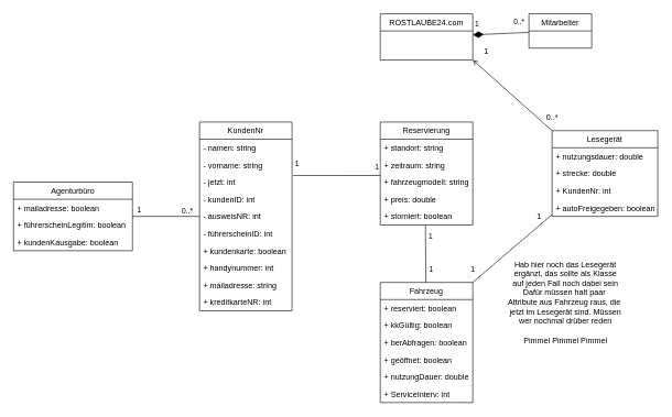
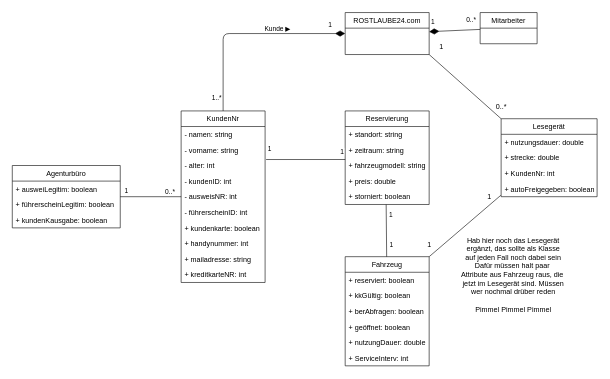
+ <mxCell id="36" value="1..*" style="endArrow=none;html=1;endSize=12;startArrow=diamondThin;startSize=14;startFill=1;edgeStyle=orthogonalEdgeStyle;align=left;verticalAlign=bottom;entryX=0.5;entryY=0;entryDx=0;entryDy=0;endFill=0;" parent="1" source="35" target="18" edge="1"><mxGeometry x="0.924" y="-20" relative="1" as="geometry"><mxPoint x="486.48" y="59" as="sourcePoint" /><mxPoint x="471.48" y="144" as="targetPoint" /><mxPoint as="offset" /></mxGeometry></mxCell>
+ <mxCell id="37" value="Kunde ▶" style="edgeLabel;html=1;align=center;verticalAlign=middle;resizable=0;points=[];" parent="36" vertex="1" connectable="0"><mxGeometry x="0.067" y="-1" relative="1" as="geometry"><mxPoint x="63" y="-8" as="offset" /></mxGeometry></mxCell>
+ <mxCell id="38" value="1" style="edgeLabel;html=1;align=center;verticalAlign=middle;resizable=0;points=[];" parent="36" vertex="1" connectable="0"><mxGeometry x="-0.833" y="-1" relative="1" as="geometry"><mxPoint x="2" y="-14" as="offset" /></mxGeometry></mxCell>
- <mxCell id="48" style="edgeStyle=none;html=1;exitX=0;exitY=0;exitDx=0;exitDy=0;entryX=1;entryY=1;entryDx=0;entryDy=0;endArrow=open;endFill=0;" edge="1" parent="1" source="49" target="35"><mxGeometry relative="1" as="geometry" /></mxCell>
+ <mxCell id="48" style="edgeStyle=none;html=1;exitX=0;exitY=0;exitDx=0;exitDy=0;entryX=1;entryY=1;entryDx=0;entryDy=0;endArrow=none;endFill=0;" edge="1" parent="1" source="49" target="35"><mxGeometry relative="1" as="geometry" /></mxCell>
- <mxCell id="21" value="- jetzt: int" style="text;strokeColor=none;fillColor=none;align=left;verticalAlign=top;spacingLeft=4;spacingRight=4;overflow=hidden;rotatable=0;points=[[0,0.5],[1,0.5]];portConstraint=eastwest;" parent="18" vertex="1"><mxGeometry y="78" width="140" height="26" as="geometry" /></mxCell>
+ <mxCell id="21" value="- alter: int" style="text;strokeColor=none;fillColor=none;align=left;verticalAlign=top;spacingLeft=4;spacingRight=4;overflow=hidden;rotatable=0;points=[[0,0.5],[1,0.5]];portConstraint=eastwest;" parent="18" vertex="1"><mxGeometry y="78" width="140" height="26" as="geometry" /></mxCell>
- <mxCell id="15" value="+ mailadresse: boolean" style="text;strokeColor=none;fillColor=none;align=left;verticalAlign=top;spacingLeft=4;spacingRight=4;overflow=hidden;rotatable=0;points=[[0,0.5],[1,0.5]];portConstraint=eastwest;" parent="14" vertex="1"><mxGeometry y="26" width="180" height="26" as="geometry" /></mxCell>
+ <mxCell id="15" value="+ ausweiLegitim: boolean" style="text;strokeColor=none;fillColor=none;align=left;verticalAlign=top;spacingLeft=4;spacingRight=4;overflow=hidden;rotatable=0;points=[[0,0.5],[1,0.5]];portConstraint=eastwest;" parent="14" vertex="1"><mxGeometry y="26" width="180" height="26" as="geometry" /></mxCell>
